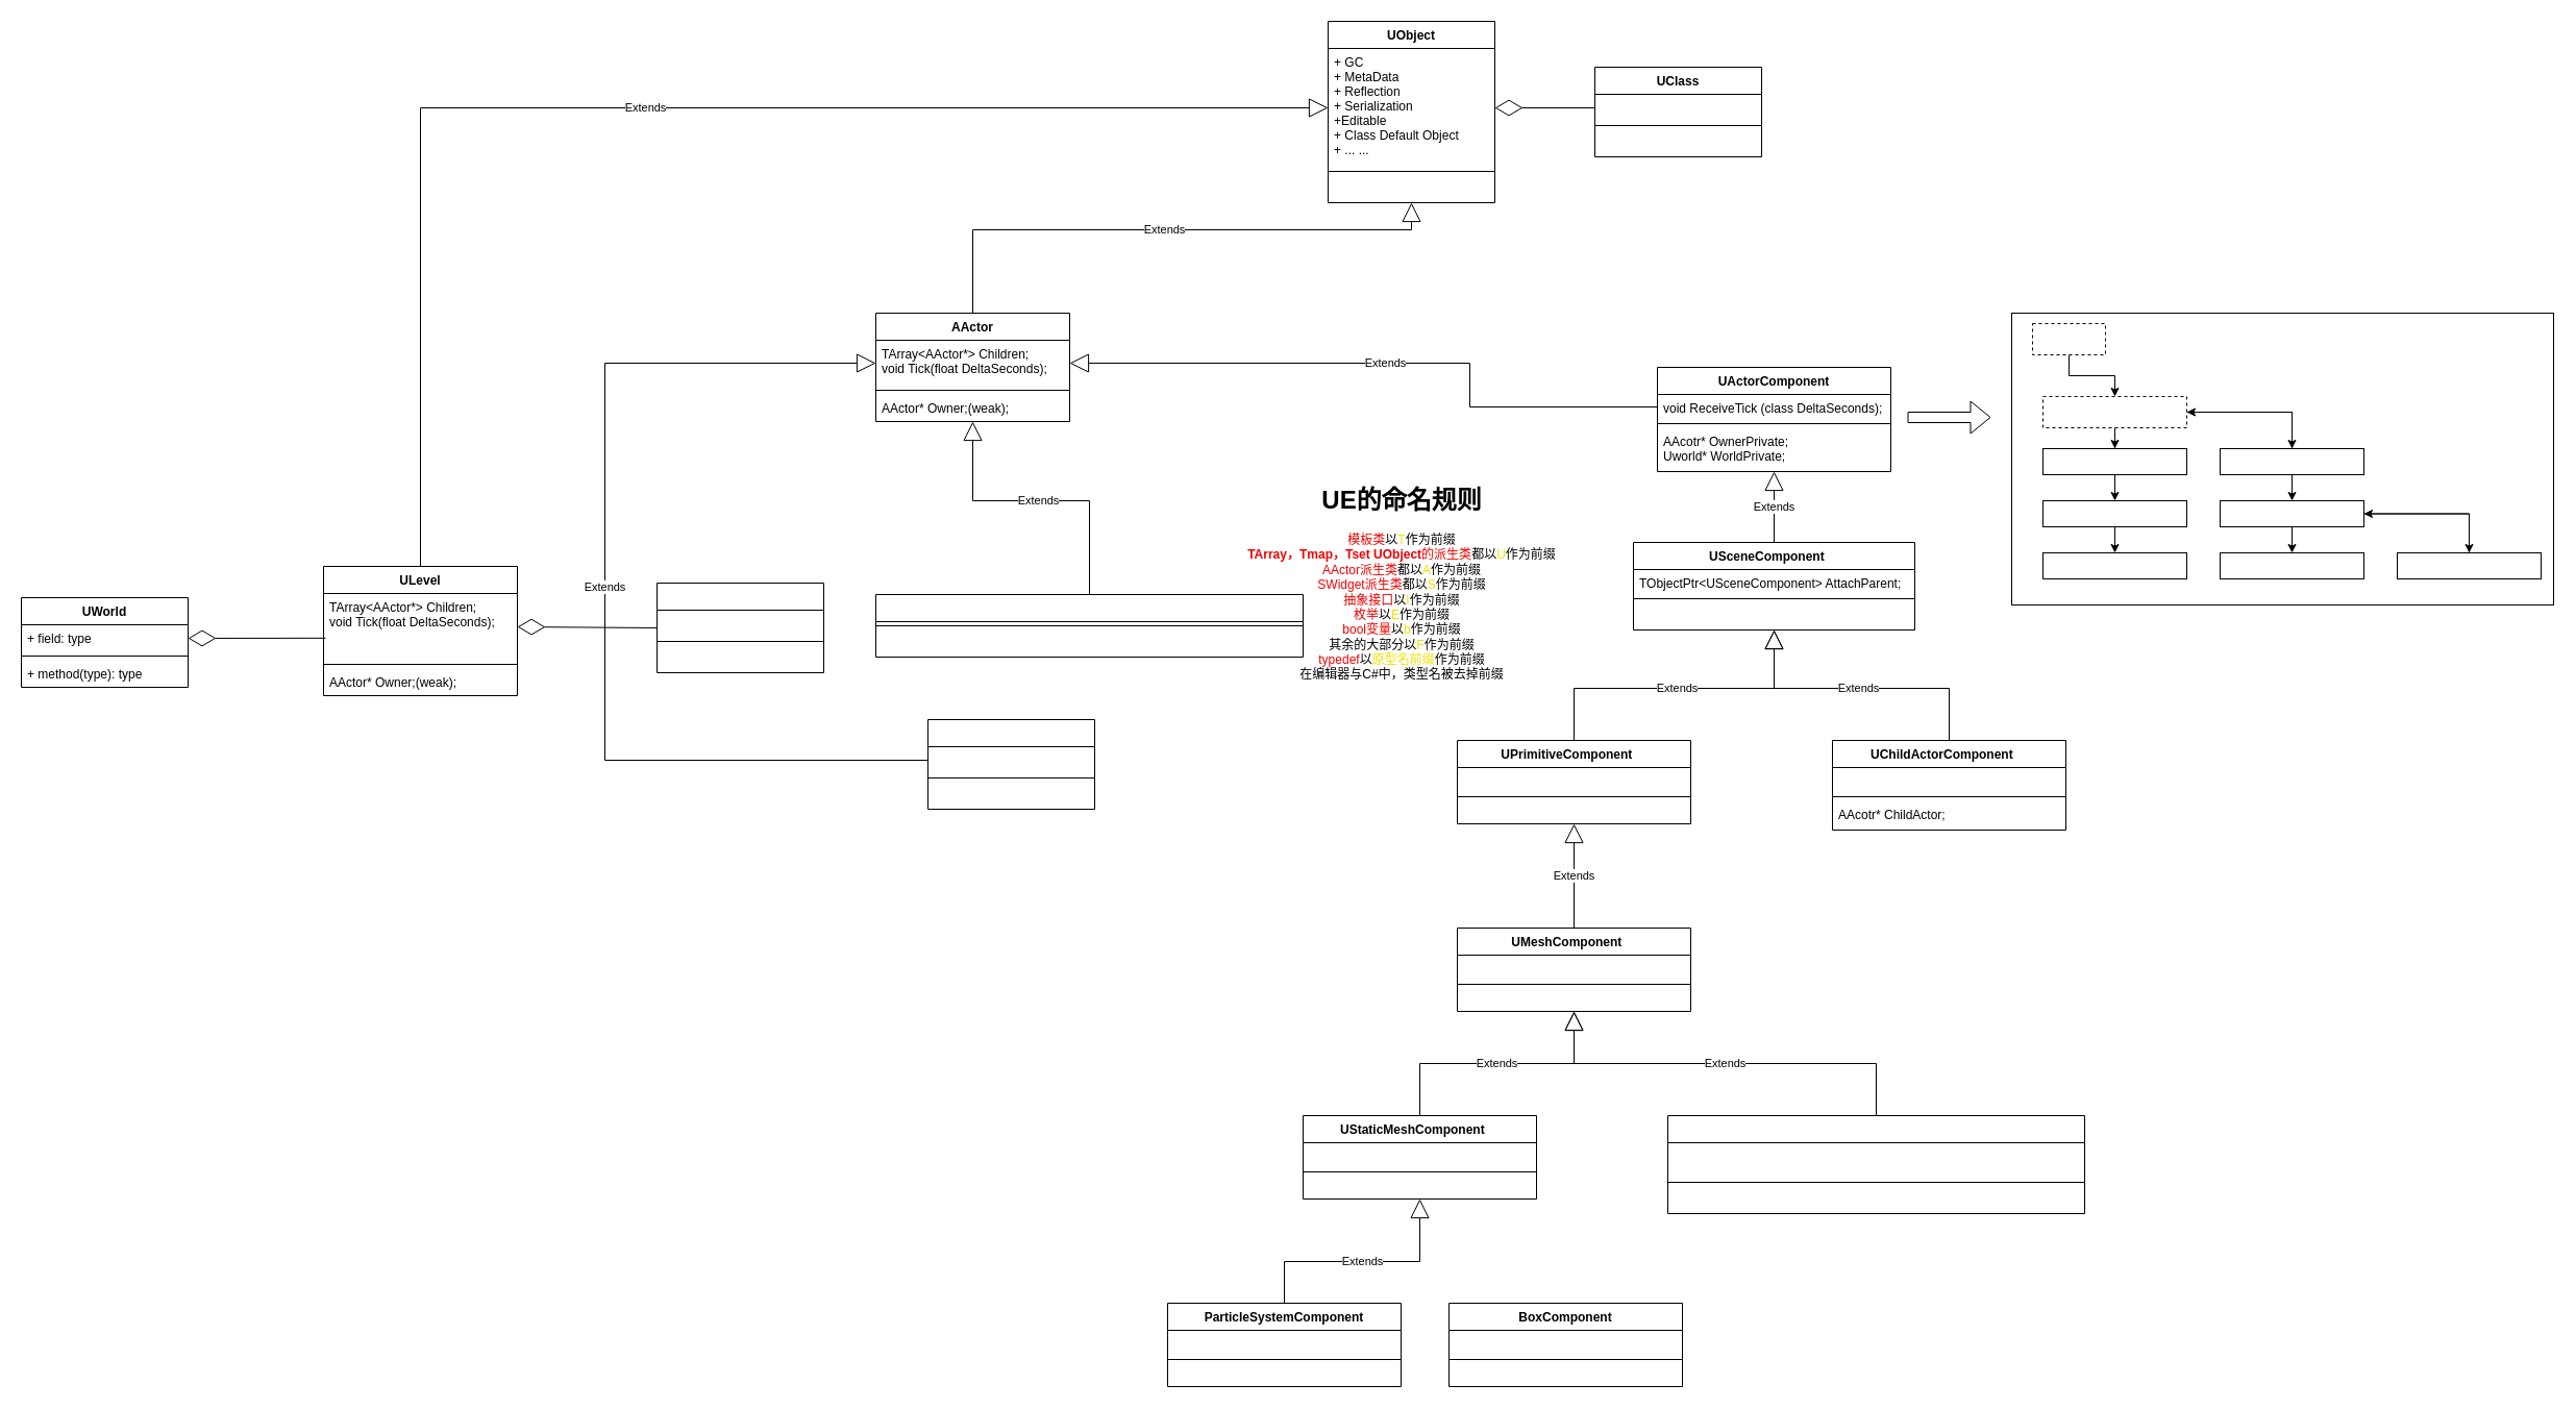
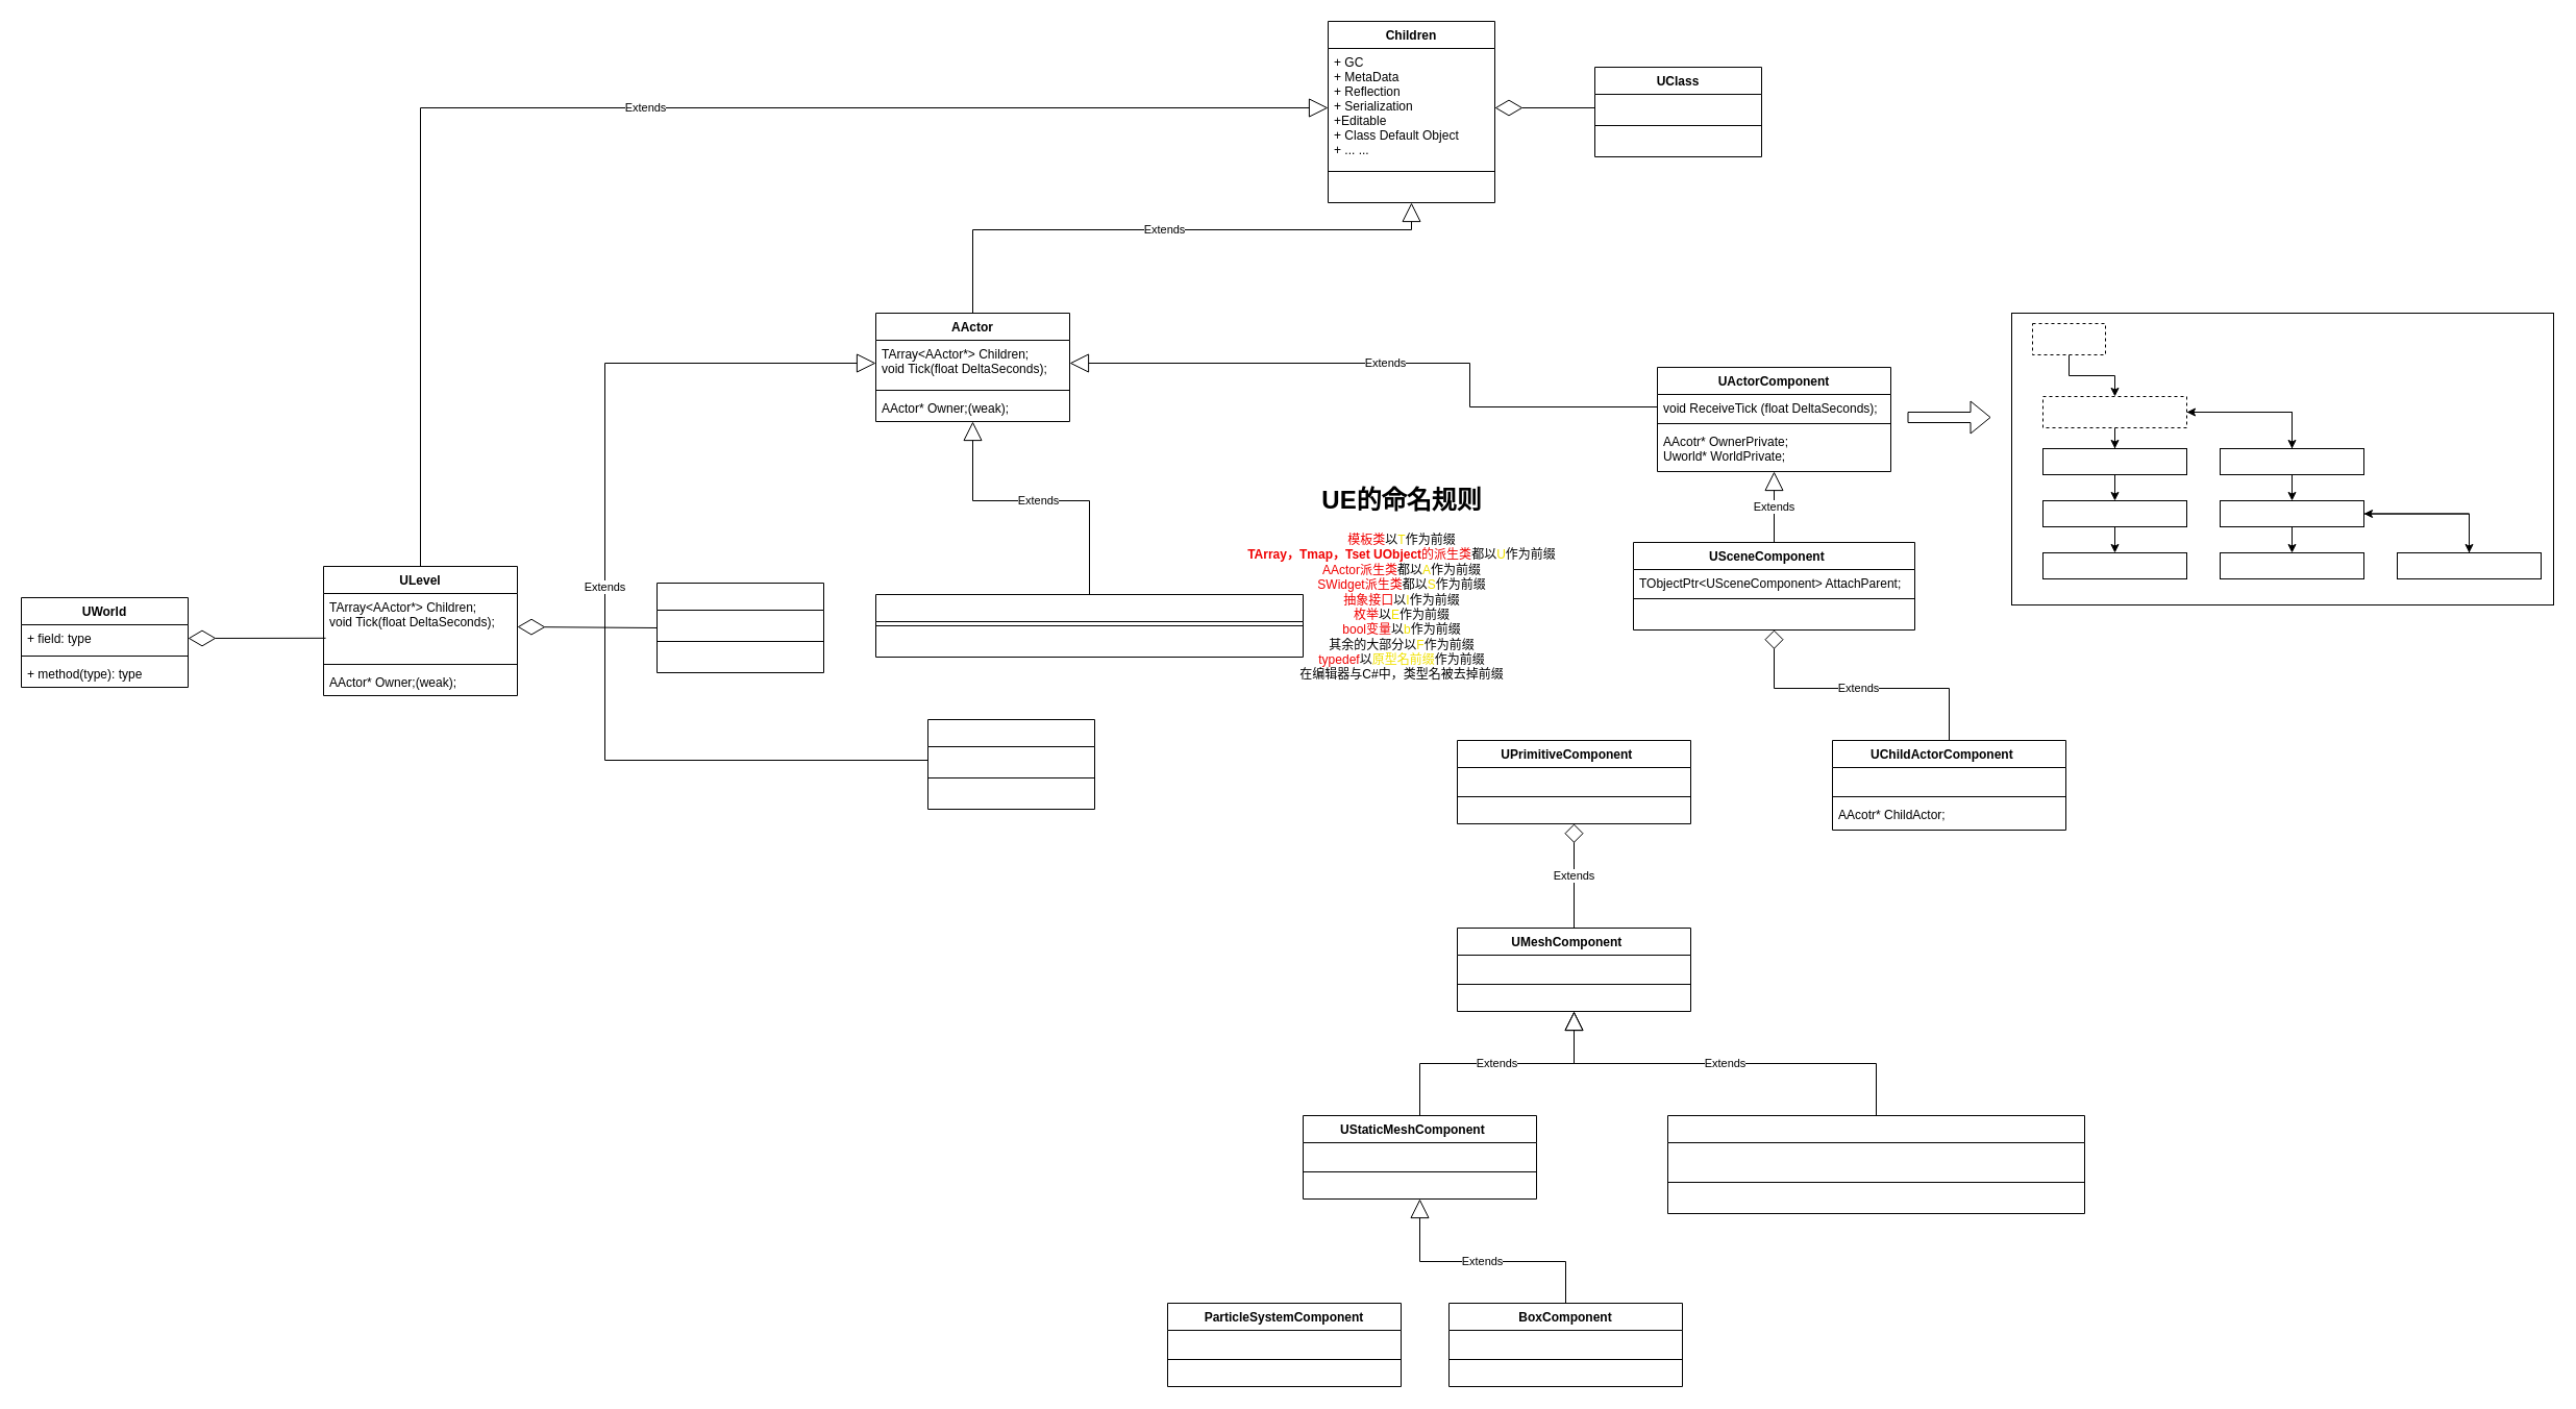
- <mxCell id="2" value="UObject" style="swimlane;fontStyle=1;align=center;verticalAlign=top;childLayout=stackLayout;horizontal=1;startSize=26;horizontalStack=0;resizeParent=1;resizeParentMax=0;resizeLast=0;collapsible=1;marginBottom=0;" parent="1" vertex="1"><mxGeometry x="1274" y="20" width="160" height="174" as="geometry" /></mxCell>
+ <mxCell id="2" value="Children" style="swimlane;fontStyle=1;align=center;verticalAlign=top;childLayout=stackLayout;horizontal=1;startSize=26;horizontalStack=0;resizeParent=1;resizeParentMax=0;resizeLast=0;collapsible=1;marginBottom=0;" parent="1" vertex="1"><mxGeometry x="1274" y="20" width="160" height="174" as="geometry" /></mxCell>
- <mxCell id="17" value="void ReceiveTick (class DeltaSeconds);" style="text;strokeColor=none;fillColor=none;align=left;verticalAlign=top;spacingLeft=4;spacingRight=4;overflow=hidden;rotatable=0;points=[[0,0.5],[1,0.5]];portConstraint=eastwest;" parent="16" vertex="1"><mxGeometry y="26" width="224" height="24" as="geometry" /></mxCell>
+ <mxCell id="17" value="void ReceiveTick (float DeltaSeconds);" style="text;strokeColor=none;fillColor=none;align=left;verticalAlign=top;spacingLeft=4;spacingRight=4;overflow=hidden;rotatable=0;points=[[0,0.5],[1,0.5]];portConstraint=eastwest;" parent="16" vertex="1"><mxGeometry y="26" width="224" height="24" as="geometry" /></mxCell>
- <mxCell id="100" value="Extends" style="endArrow=block;endSize=16;endFill=0;html=1;rounded=0;exitX=0.5;exitY=0;exitDx=0;exitDy=0;entryX=0.5;entryY=1;entryDx=0;entryDy=0;" edge="1" parent="1" source="24" target="20"><mxGeometry width="160" relative="1" as="geometry"><mxPoint x="1550" y="660" as="sourcePoint" /><mxPoint x="1710" y="660" as="targetPoint" /><Array as="points"><mxPoint x="1510" y="660" /><mxPoint x="1702" y="660" /></Array></mxGeometry></mxCell>
- <mxCell id="101" value="Extends" style="endArrow=block;endSize=16;endFill=0;html=1;rounded=0;entryX=0.5;entryY=1;entryDx=0;entryDy=0;exitX=0.5;exitY=0;exitDx=0;exitDy=0;" edge="1" parent="1" source="28" target="20"><mxGeometry width="160" relative="1" as="geometry"><mxPoint x="1740" y="660" as="sourcePoint" /><mxPoint x="1900" y="660" as="targetPoint" /><Array as="points"><mxPoint x="1870" y="660" /><mxPoint x="1702" y="660" /></Array></mxGeometry></mxCell>
+ <mxCell id="101" value="Extends" style="endArrow=diamond;endSize=16;endFill=0;html=1;rounded=0;entryX=0.5;entryY=1;entryDx=0;entryDy=0;exitX=0.5;exitY=0;exitDx=0;exitDy=0;" edge="1" parent="1" source="28" target="20"><mxGeometry width="160" relative="1" as="geometry"><mxPoint x="1740" y="660" as="sourcePoint" /><mxPoint x="1900" y="660" as="targetPoint" /><Array as="points"><mxPoint x="1870" y="660" /><mxPoint x="1702" y="660" /></Array></mxGeometry></mxCell>
- <mxCell id="102" value="Extends" style="endArrow=block;endSize=16;endFill=0;html=1;rounded=0;entryX=0.5;entryY=1;entryDx=0;entryDy=0;exitX=0.5;exitY=0;exitDx=0;exitDy=0;" edge="1" parent="1" source="32" target="24"><mxGeometry width="160" relative="1" as="geometry"><mxPoint x="1440" y="840" as="sourcePoint" /><mxPoint x="1600" y="840" as="targetPoint" /></mxGeometry></mxCell>
+ <mxCell id="102" value="Extends" style="endArrow=diamond;endSize=16;endFill=0;html=1;rounded=0;entryX=0.5;entryY=1;entryDx=0;entryDy=0;exitX=0.5;exitY=0;exitDx=0;exitDy=0;" edge="1" parent="1" source="32" target="24"><mxGeometry width="160" relative="1" as="geometry"><mxPoint x="1440" y="840" as="sourcePoint" /><mxPoint x="1600" y="840" as="targetPoint" /></mxGeometry></mxCell>
- <mxCell id="105" value="Extends" style="endArrow=block;endSize=16;endFill=0;html=1;rounded=0;entryX=0.5;entryY=1;entryDx=0;entryDy=0;exitX=0.5;exitY=0;exitDx=0;exitDy=0;" edge="1" parent="1" source="65" target="36"><mxGeometry width="160" relative="1" as="geometry"><mxPoint x="1230" y="1200" as="sourcePoint" /><mxPoint x="1380" y="1200" as="targetPoint" /><Array as="points"><mxPoint x="1232" y="1210" /><mxPoint x="1362" y="1210" /></Array></mxGeometry></mxCell>
+ <mxCell id="106" value="Extends" style="endArrow=block;endSize=16;endFill=0;html=1;rounded=0;entryX=0.5;entryY=1;entryDx=0;entryDy=0;exitX=0.5;exitY=0;exitDx=0;exitDy=0;" edge="1" parent="1" source="69" target="36"><mxGeometry width="160" relative="1" as="geometry"><mxPoint x="1410" y="1210" as="sourcePoint" /><mxPoint x="1400" y="1170" as="targetPoint" /><Array as="points"><mxPoint x="1502" y="1210" /><mxPoint x="1362" y="1210" /></Array></mxGeometry></mxCell>
